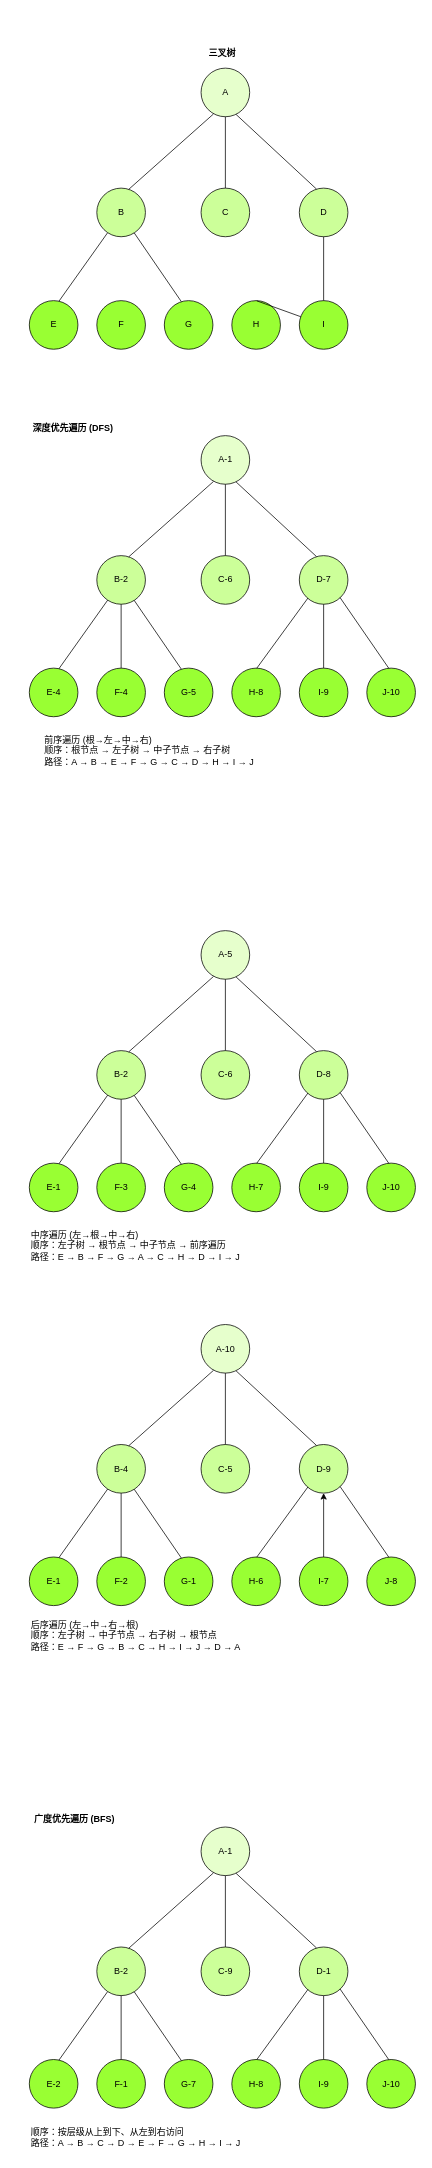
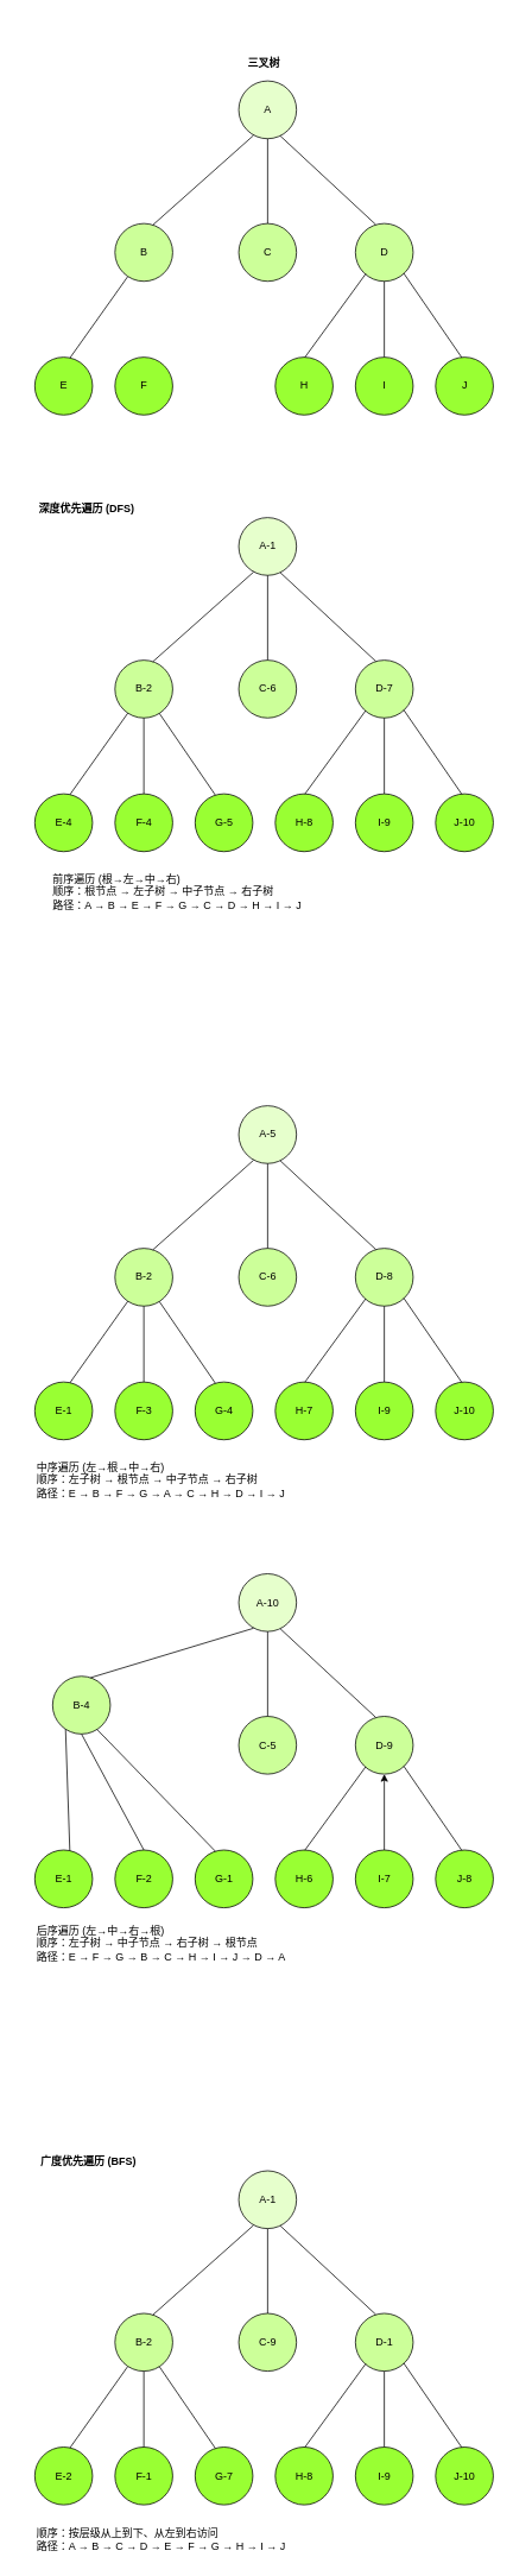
+ <mxCell id="20" value="" style="endArrow=none;html=1;rounded=0;entryX=0.837;entryY=0.862;entryDx=0;entryDy=0;entryPerimeter=0;exitX=0.454;exitY=0.006;exitDx=0;exitDy=0;exitPerimeter=0;" parent="3" source="18" target="10" edge="1"><mxGeometry width="50" height="50" relative="1" as="geometry"><mxPoint x="469" y="310" as="sourcePoint" /><mxPoint x="410" y="219" as="targetPoint" /></mxGeometry></mxCell>
- <mxCell id="14" value="" style="endArrow=none;html=1;rounded=0;entryX=0.768;entryY=0.919;entryDx=0;entryDy=0;entryPerimeter=0;exitX=0.351;exitY=0.022;exitDx=0;exitDy=0;exitPerimeter=0;" parent="3" source="15" target="9" edge="1"><mxGeometry width="50" height="50" relative="1" as="geometry"><mxPoint x="202.41" y="310" as="sourcePoint" /><mxPoint x="141.41" y="221" as="targetPoint" /></mxGeometry></mxCell>
- <mxCell id="21" value="" style="endArrow=none;html=1;rounded=0;exitX=0.512;exitY=0.004;exitDx=0;exitDy=0;exitPerimeter=0;" parent="3" source="16" target="17" edge="1"><mxGeometry width="50" height="50" relative="1" as="geometry"><mxPoint x="294" y="310" as="sourcePoint" /><mxPoint x="360" y="218" as="targetPoint" /></mxGeometry></mxCell>
+ <mxCell id="21" value="" style="endArrow=none;html=1;rounded=0;entryX=0.178;entryY=0.872;entryDx=0;entryDy=0;entryPerimeter=0;exitX=0.512;exitY=0.004;exitDx=0;exitDy=0;exitPerimeter=0;" parent="3" source="16" target="10" edge="1"><mxGeometry width="50" height="50" relative="1" as="geometry"><mxPoint x="294" y="310" as="sourcePoint" /><mxPoint x="360" y="218" as="targetPoint" /></mxGeometry></mxCell>
- <mxCell id="15" value="G" style="ellipse;whiteSpace=wrap;html=1;aspect=fixed;fillColor=#99FF33;" parent="3" vertex="1"><mxGeometry x="180.0" y="310" width="64.818" height="64.818" as="geometry" /></mxCell>
+ <mxCell id="18" value="J" style="ellipse;whiteSpace=wrap;html=1;aspect=fixed;fillColor=#99FF33;" parent="3" vertex="1"><mxGeometry x="450" y="310" width="64.818" height="64.818" as="geometry" /></mxCell>
- <mxCell id="86" value="&lt;div&gt;中序遍历 (左→根→中→右)&lt;/div&gt;&lt;div&gt;顺序：左子树 → 根节点 → 中子节点 → 前序遍历&amp;nbsp;&amp;nbsp;&lt;/div&gt;&lt;div&gt;路径：E → B → F → G → A → C → H → D → I → J&lt;/div&gt;" style="text;strokeColor=none;align=left;fillColor=none;html=1;verticalAlign=middle;whiteSpace=wrap;rounded=0;" parent="1" vertex="1"><mxGeometry x="38.59" y="1630" width="300" height="60" as="geometry" /></mxCell>
+ <mxCell id="86" value="&lt;div&gt;中序遍历 (左→根→中→右)&lt;/div&gt;&lt;div&gt;顺序：左子树 → 根节点 → 中子节点 → 右子树&amp;nbsp;&amp;nbsp;&lt;/div&gt;&lt;div&gt;路径：E → B → F → G → A → C → H → D → I → J&lt;/div&gt;" style="text;strokeColor=none;align=left;fillColor=none;html=1;verticalAlign=middle;whiteSpace=wrap;rounded=0;" parent="1" vertex="1"><mxGeometry x="38.59" y="1630" width="300" height="60" as="geometry" /></mxCell>
- <mxCell id="93" value="B-4" style="ellipse;whiteSpace=wrap;html=1;aspect=fixed;fillColor=#CCFF99;" parent="87" vertex="1"><mxGeometry x="90.0" y="160" width="64.818" height="64.818" as="geometry" /></mxCell>
+ <mxCell id="93" value="B-4" style="ellipse;whiteSpace=wrap;html=1;aspect=fixed;fillColor=#CCFF99;" parent="87" vertex="1"><mxGeometry x="20" y="115" width="64.818" height="64.818" as="geometry" /></mxCell>
